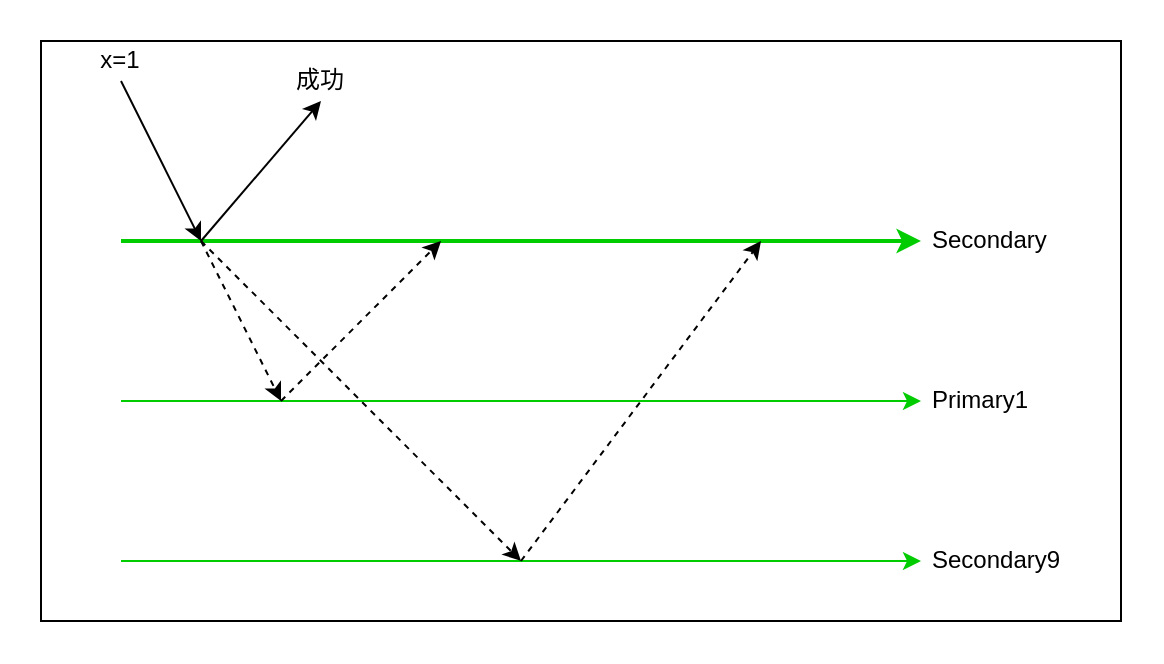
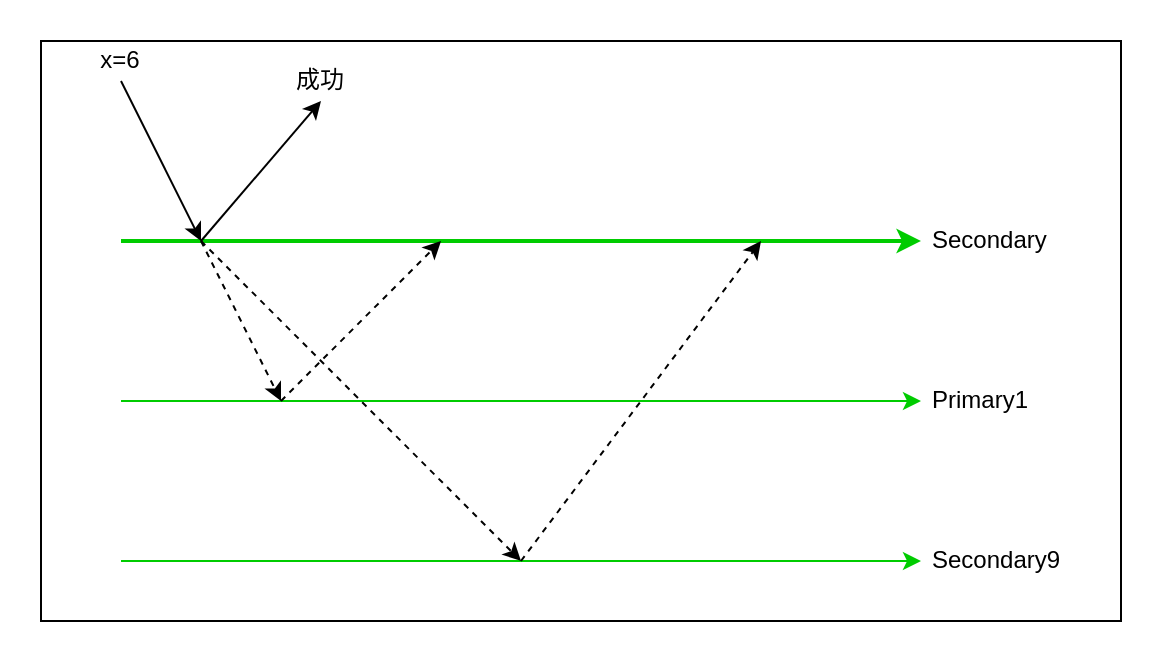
- <mxCell id="15" value="x=1" style="text;html=1;strokeColor=none;fillColor=none;align=center;verticalAlign=middle;whiteSpace=wrap;rounded=0;" vertex="1" parent="1"><mxGeometry x="40" y="20" width="40" height="20" as="geometry" /></mxCell>
+ <mxCell id="15" value="x=6" style="text;html=1;strokeColor=none;fillColor=none;align=center;verticalAlign=middle;whiteSpace=wrap;rounded=0;" vertex="1" parent="1"><mxGeometry x="40" y="20" width="40" height="20" as="geometry" /></mxCell>
